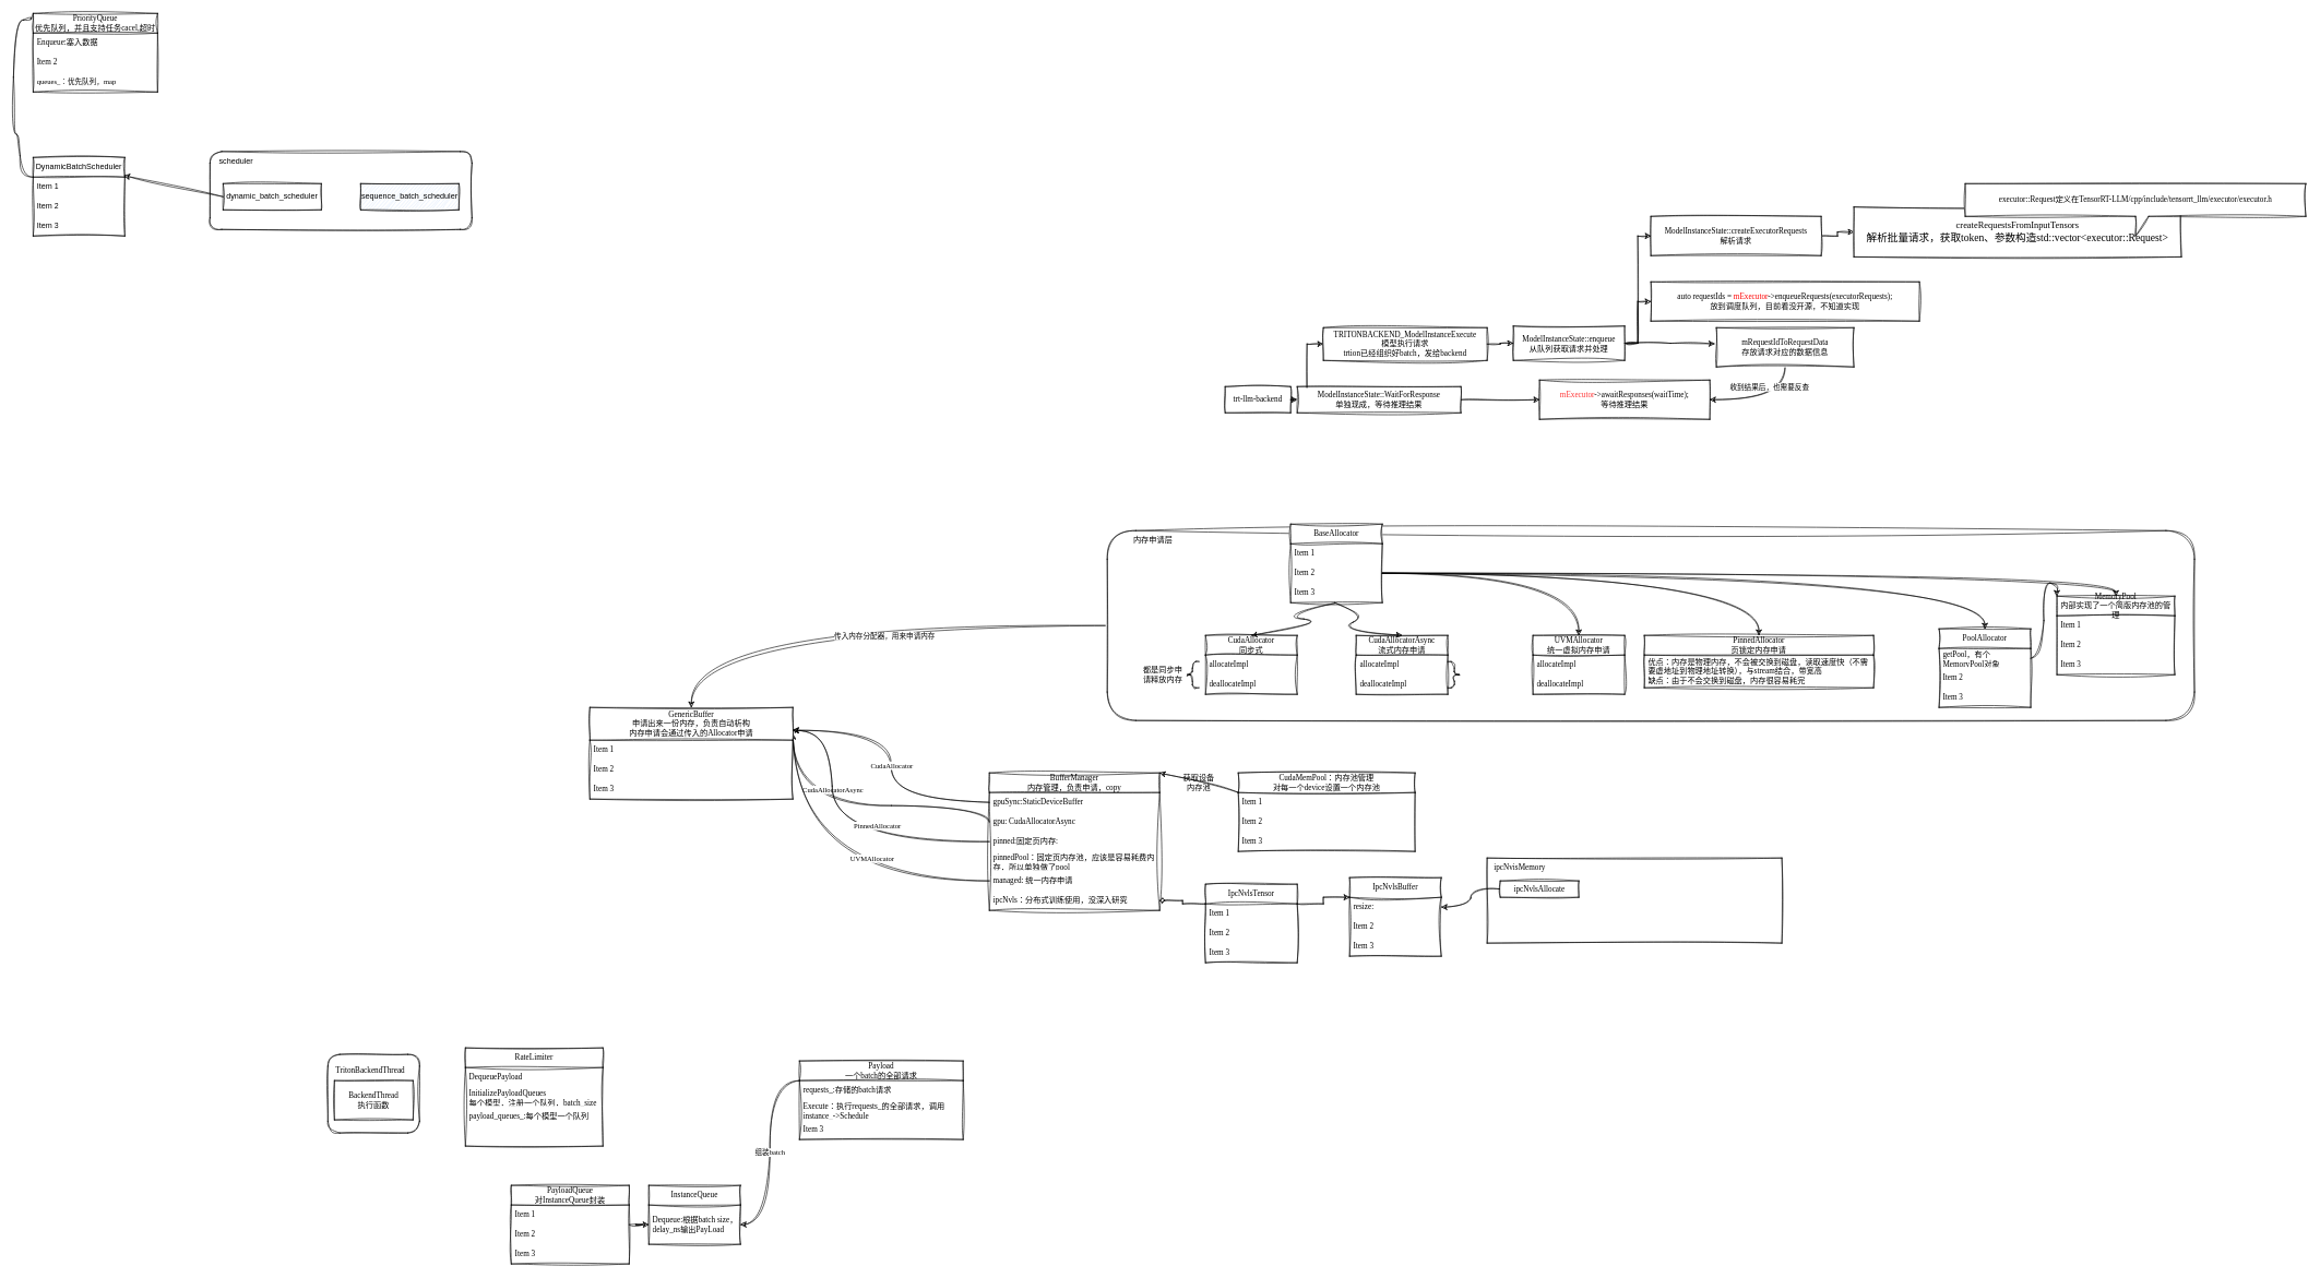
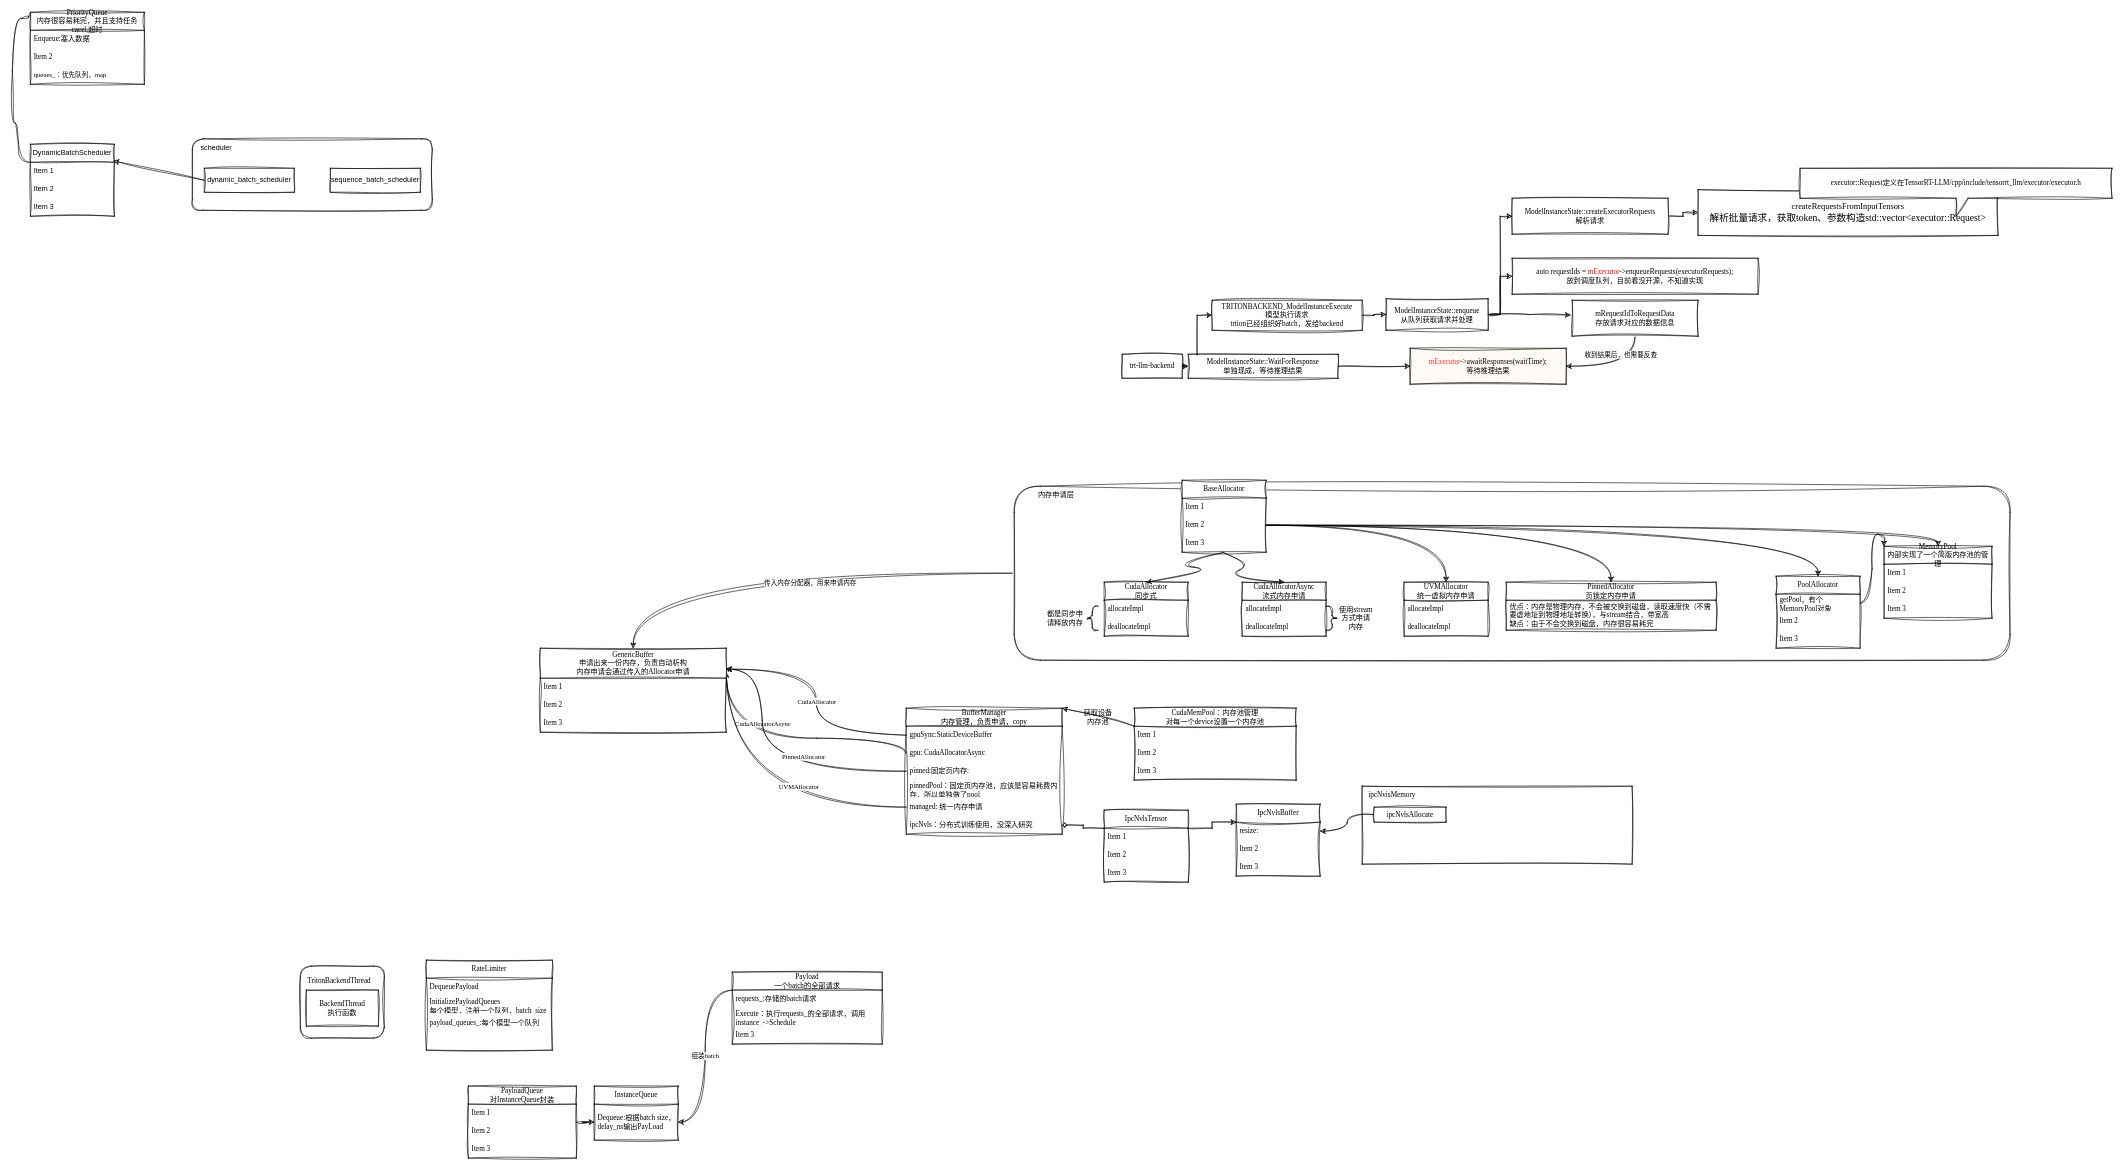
- <mxCell id="113" value="PriorityQueue&lt;div&gt;优先队列，并且支持任务cacel,超时&lt;/div&gt;" style="swimlane;fontStyle=0;childLayout=stackLayout;horizontal=1;startSize=30;horizontalStack=0;resizeParent=1;resizeParentMax=0;resizeLast=0;collapsible=1;marginBottom=0;whiteSpace=wrap;html=1;sketch=1;hachureGap=4;jiggle=2;curveFitting=1;fontFamily=Architects Daughter;fontSource=https%3A%2F%2Ffonts.googleapis.com%2Fcss%3Ffamily%3DArchitects%2BDaughter;" parent="1" vertex="1"><mxGeometry x="50" y="20" width="190" height="120" as="geometry" /></mxCell>
+ <mxCell id="113" value="PriorityQueue&lt;div&gt;内存很容易耗完，并且支持任务cacel,超时&lt;/div&gt;" style="swimlane;fontStyle=0;childLayout=stackLayout;horizontal=1;startSize=30;horizontalStack=0;resizeParent=1;resizeParentMax=0;resizeLast=0;collapsible=1;marginBottom=0;whiteSpace=wrap;html=1;sketch=1;hachureGap=4;jiggle=2;curveFitting=1;fontFamily=Architects Daughter;fontSource=https%3A%2F%2Ffonts.googleapis.com%2Fcss%3Ffamily%3DArchitects%2BDaughter;" parent="1" vertex="1"><mxGeometry x="50" y="20" width="190" height="120" as="geometry" /></mxCell>
- <mxCell id="106" value="sequence_batch_scheduler" style="rounded=0;whiteSpace=wrap;html=1;sketch=1;curveFitting=1;jiggle=2;fillColor=#dae8fc;" parent="1" vertex="1"><mxGeometry x="550" y="280" width="150" height="40" as="geometry" /></mxCell>
+ <mxCell id="106" value="sequence_batch_scheduler" style="rounded=0;whiteSpace=wrap;html=1;sketch=1;curveFitting=1;jiggle=2;" parent="1" vertex="1"><mxGeometry x="550" y="280" width="150" height="40" as="geometry" /></mxCell>
- <mxCell id="98" value="&lt;font style=&quot;color: rgb(255, 51, 51);&quot;&gt;mExecutor&lt;/font&gt;-&amp;gt;awaitResponses(waitTime);&lt;div&gt;等待推理结果&lt;/div&gt;" style="rounded=0;whiteSpace=wrap;html=1;sketch=1;hachureGap=4;jiggle=2;curveFitting=1;fontFamily=Architects Daughter;fontSource=https%3A%2F%2Ffonts.googleapis.com%2Fcss%3Ffamily%3DArchitects%2BDaughter;" parent="1" vertex="1"><mxGeometry x="2350" y="580" width="260" height="60" as="geometry" /></mxCell>
+ <mxCell id="98" value="&lt;font style=&quot;color: rgb(255, 51, 51);&quot;&gt;mExecutor&lt;/font&gt;-&amp;gt;awaitResponses(waitTime);&lt;div&gt;等待推理结果&lt;/div&gt;" style="rounded=0;whiteSpace=wrap;html=1;sketch=1;hachureGap=4;jiggle=2;curveFitting=1;fontFamily=Architects Daughter;fontSource=https%3A%2F%2Ffonts.googleapis.com%2Fcss%3Ffamily%3DArchitects%2BDaughter;fillColor=#ffe6cc;" parent="1" vertex="1"><mxGeometry x="2350" y="580" width="260" height="60" as="geometry" /></mxCell>
+ <mxCell id="30" value="使用stream方式申请内存" style="text;html=1;align=center;verticalAlign=middle;whiteSpace=wrap;rounded=0;fontFamily=Architects Daughter;fontSource=https%3A%2F%2Ffonts.googleapis.com%2Fcss%3Ffamily%3DArchitects%2BDaughter;sketch=1;curveFitting=1;jiggle=2;" parent="25" vertex="1"><mxGeometry x="160" y="45" width="60" height="30" as="geometry" /></mxCell>
